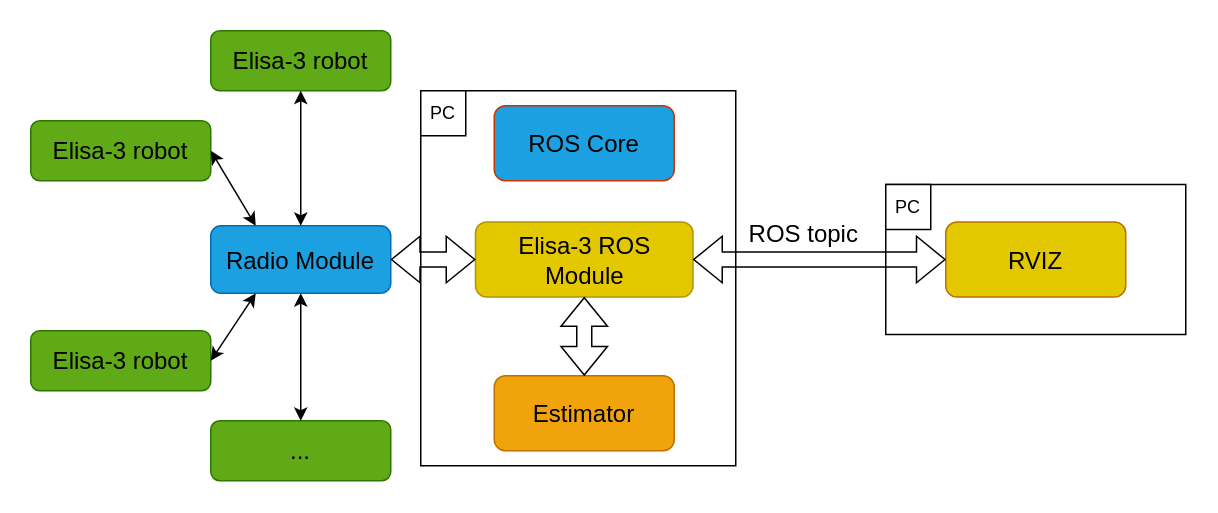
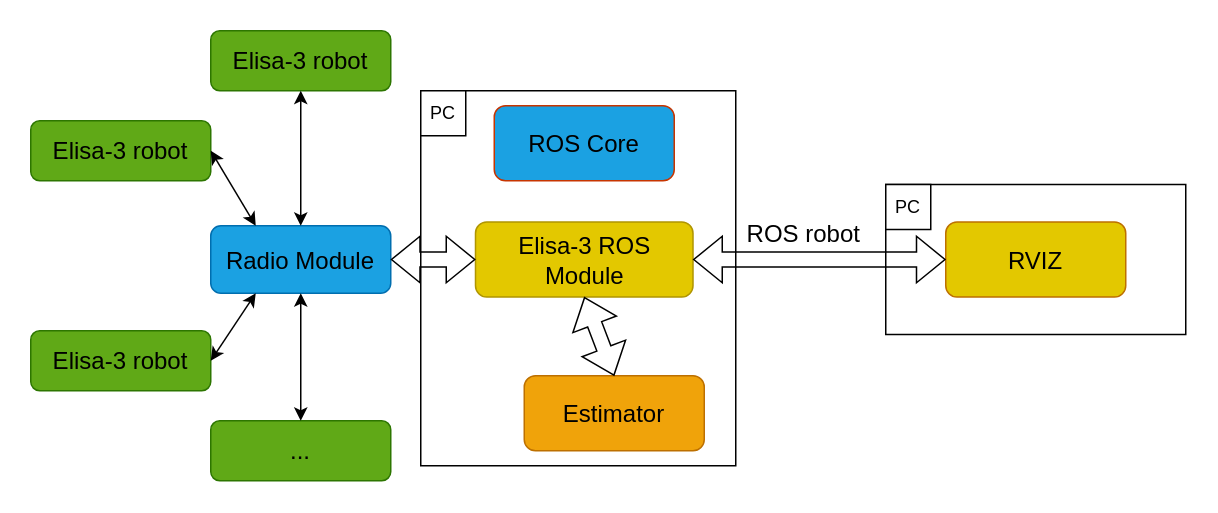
- <mxCell id="22" value="&lt;font color=&quot;#000000&quot; style=&quot;font-size: 16px;&quot;&gt;ROS topic&lt;/font&gt;" style="text;html=1;align=center;verticalAlign=middle;resizable=0;points=[];autosize=1;strokeColor=none;fillColor=none;" vertex="1" parent="1"><mxGeometry x="485" y="140" width="100" height="30" as="geometry" /></mxCell>
+ <mxCell id="22" value="&lt;font color=&quot;#000000&quot; style=&quot;font-size: 16px;&quot;&gt;ROS robot&lt;/font&gt;" style="text;html=1;align=center;verticalAlign=middle;resizable=0;points=[];autosize=1;strokeColor=none;fillColor=none;" vertex="1" parent="1"><mxGeometry x="485" y="140" width="100" height="30" as="geometry" /></mxCell>
- <mxCell id="15" value="&lt;span style=&quot;font-size: 16px;&quot;&gt;Estimator&lt;/span&gt;" style="rounded=1;whiteSpace=wrap;html=1;fillColor=#f0a30a;fontColor=#000000;strokeColor=#BD7000;" parent="1" vertex="1"><mxGeometry x="329" y="250" width="120" height="50" as="geometry" /></mxCell>
+ <mxCell id="15" value="&lt;span style=&quot;font-size: 16px;&quot;&gt;Estimator&lt;/span&gt;" style="rounded=1;whiteSpace=wrap;html=1;fillColor=#f0a30a;fontColor=#000000;strokeColor=#BD7000;" parent="1" vertex="1"><mxGeometry x="349" y="250" width="120" height="50" as="geometry" /></mxCell>
